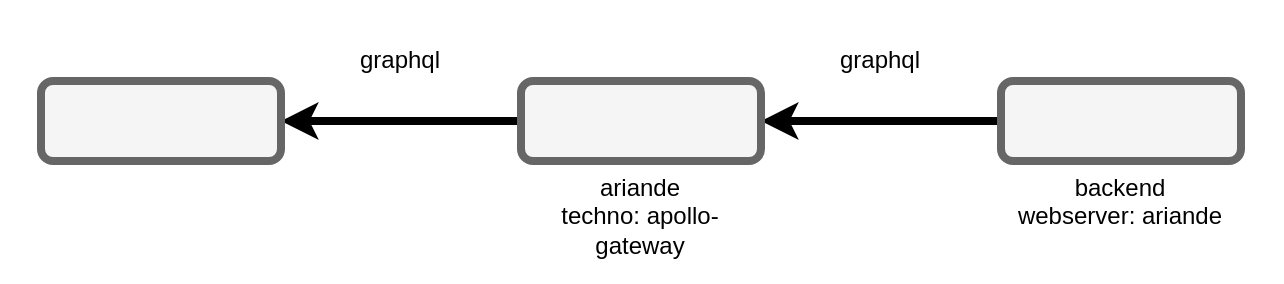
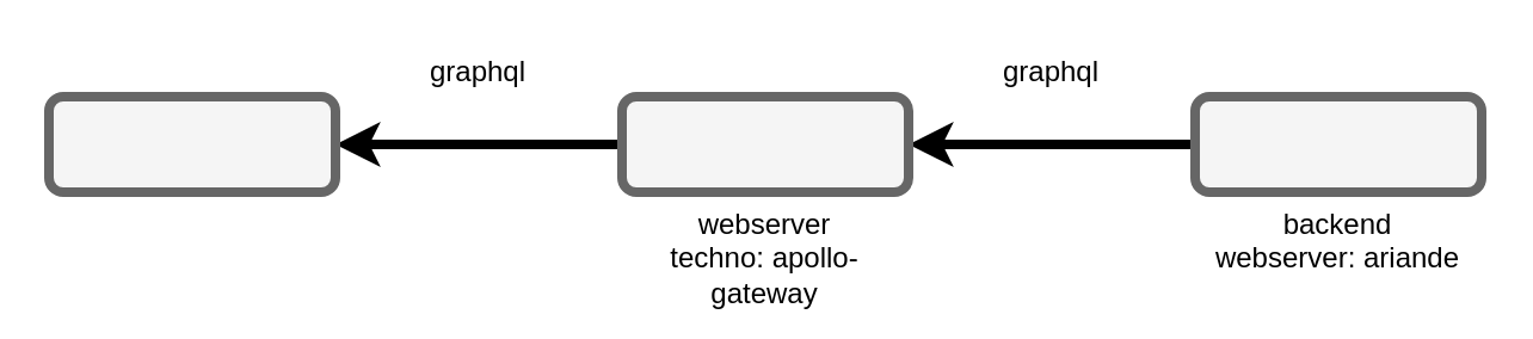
- <mxCell id="7" value="ariande&lt;br&gt;techno: apollo-gateway" style="text;html=1;strokeColor=none;fillColor=none;align=center;verticalAlign=top;whiteSpace=wrap;rounded=0;" vertex="1" parent="1"><mxGeometry x="260" y="80" width="120" height="40" as="geometry" /></mxCell>
+ <mxCell id="7" value="webserver&lt;br&gt;techno: apollo-gateway" style="text;html=1;strokeColor=none;fillColor=none;align=center;verticalAlign=top;whiteSpace=wrap;rounded=0;" vertex="1" parent="1"><mxGeometry x="260" y="80" width="120" height="40" as="geometry" /></mxCell>
